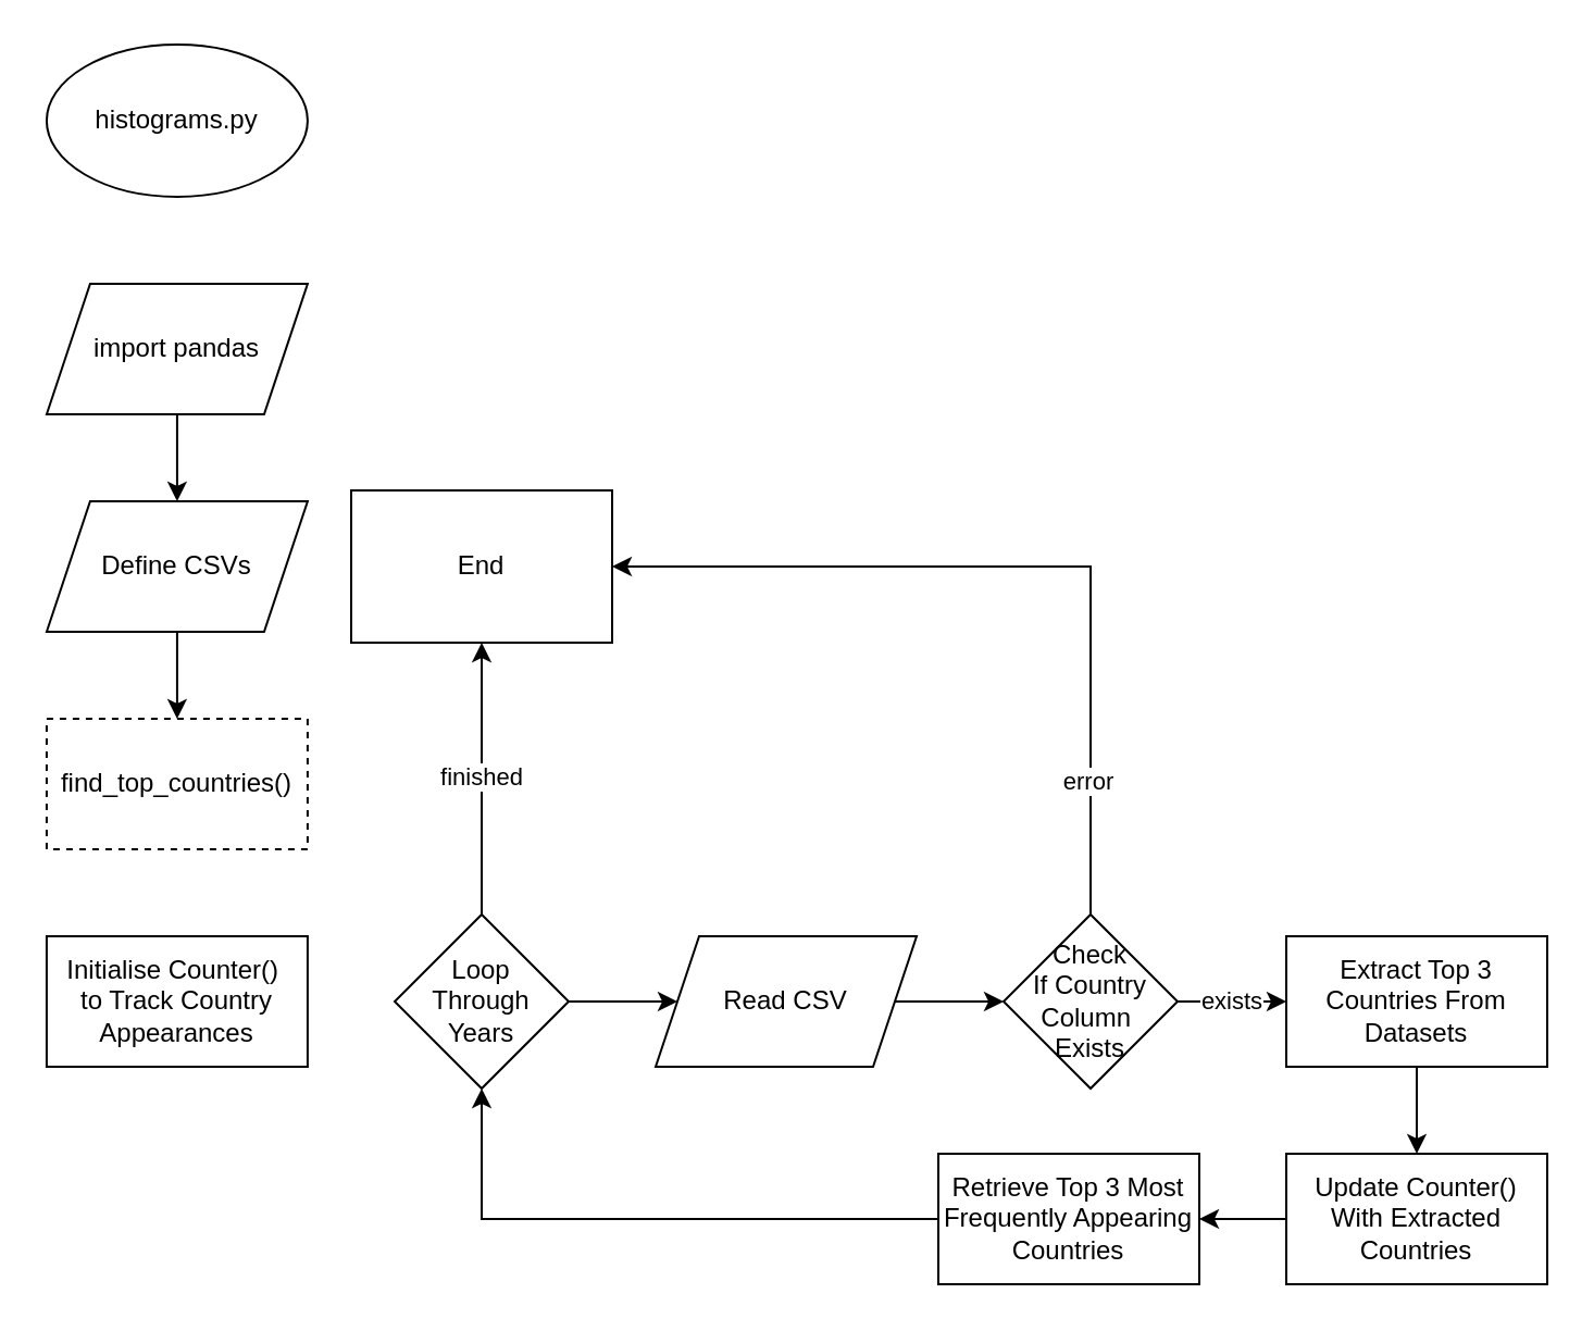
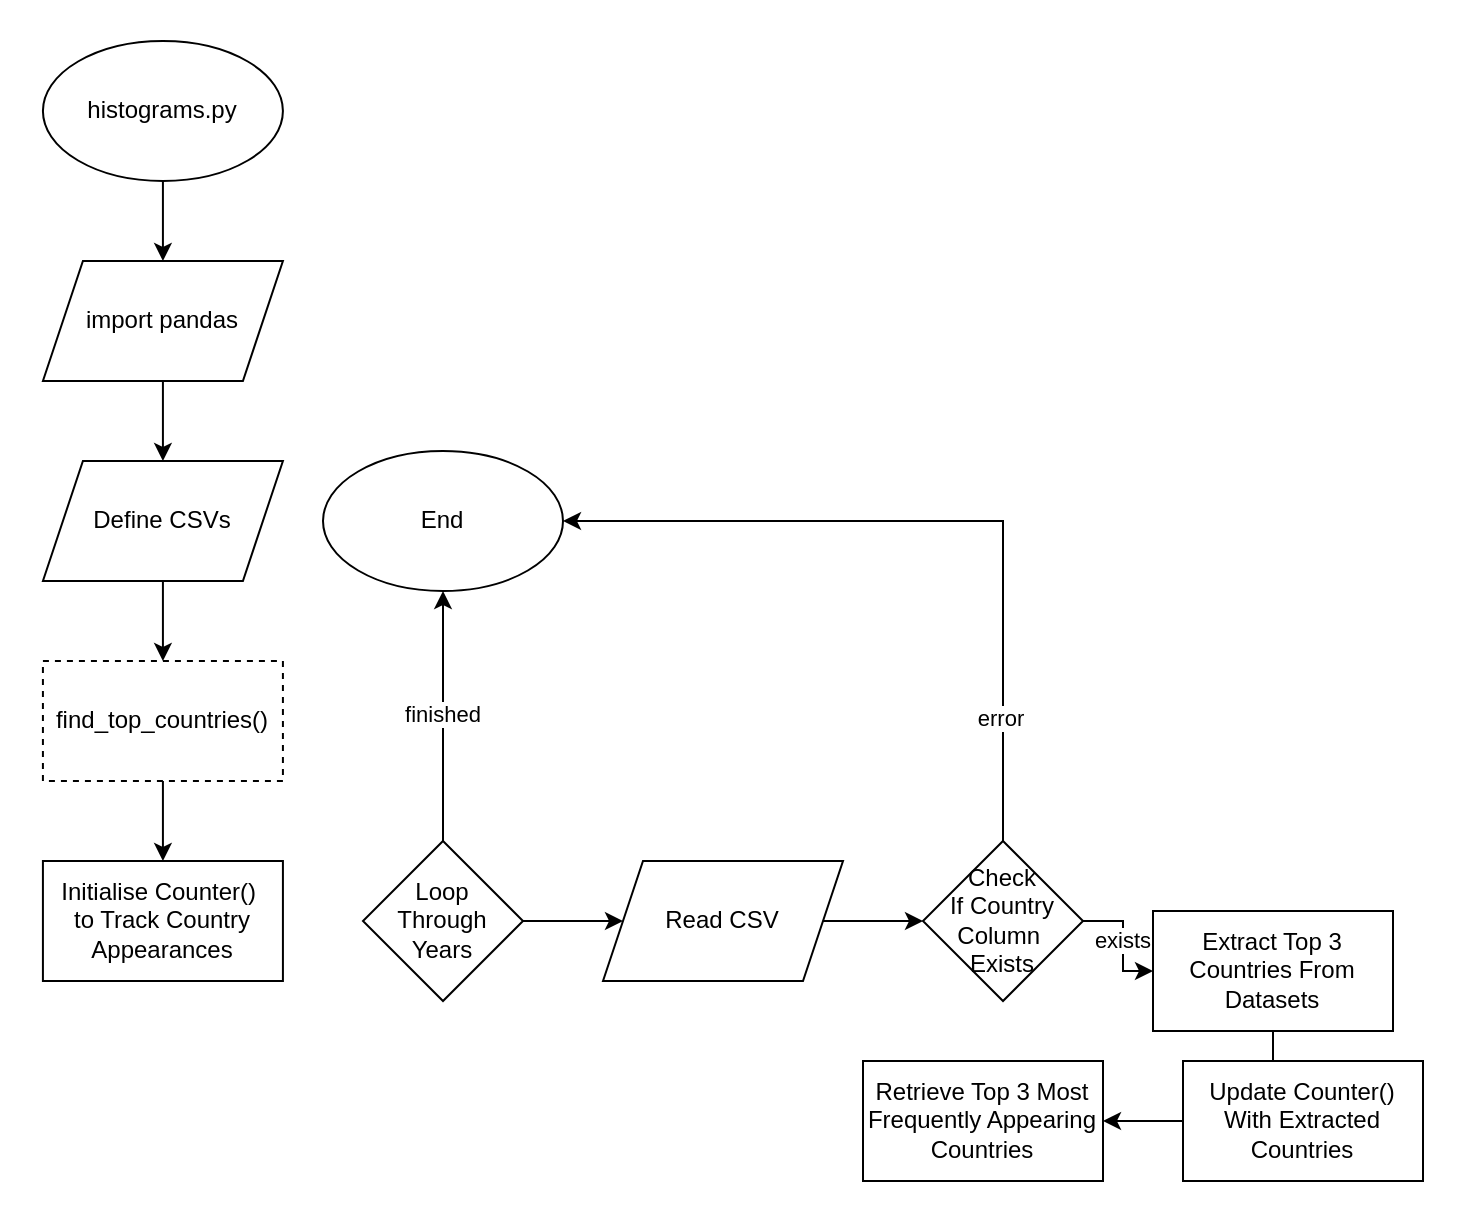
+ <mxCell id="2" style="edgeStyle=orthogonalEdgeStyle;rounded=0;orthogonalLoop=1;jettySize=auto;html=1;" edge="1" parent="1" source="3" target="7"><mxGeometry relative="1" as="geometry" /></mxCell>
- <mxCell id="21" value="&lt;p&gt;End&lt;/p&gt;" style="whiteSpace=wrap;html=1;rounded=0;" vertex="1" parent="1"><mxGeometry x="161" y="225" width="120" height="70" as="geometry" /></mxCell>
+ <mxCell id="21" value="&lt;p&gt;End&lt;/p&gt;" style="ellipse;whiteSpace=wrap;html=1;" vertex="1" parent="1"><mxGeometry x="161" y="225" width="120" height="70" as="geometry" /></mxCell>
+ <mxCell id="22" value="" style="edgeStyle=orthogonalEdgeStyle;rounded=0;orthogonalLoop=1;jettySize=auto;html=1;" edge="1" parent="1" source="23" target="24"><mxGeometry relative="1" as="geometry" /></mxCell>
- <mxCell id="18" value="Extract Top 3 Countries From Datasets" style="rounded=0;whiteSpace=wrap;html=1;" vertex="1" parent="1"><mxGeometry x="591" y="430" width="120" height="60" as="geometry" /></mxCell>
+ <mxCell id="18" value="Extract Top 3 Countries From Datasets" style="rounded=0;whiteSpace=wrap;html=1;" vertex="1" parent="1"><mxGeometry x="576" y="455" width="120" height="60" as="geometry" /></mxCell>
- <mxCell id="25" style="edgeStyle=orthogonalEdgeStyle;rounded=0;orthogonalLoop=1;jettySize=auto;html=1;entryX=0.5;entryY=1;entryDx=0;entryDy=0;" edge="1" parent="1" source="26" target="10"><mxGeometry relative="1" as="geometry" /></mxCell>
